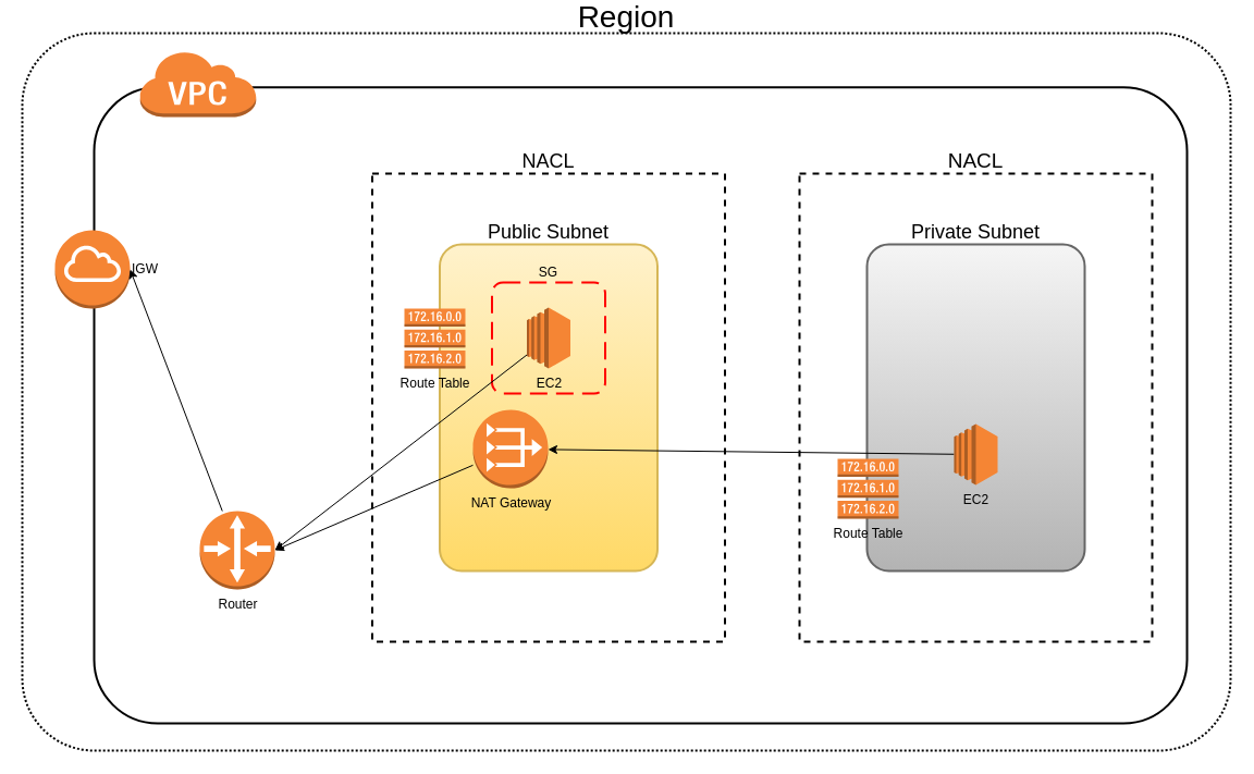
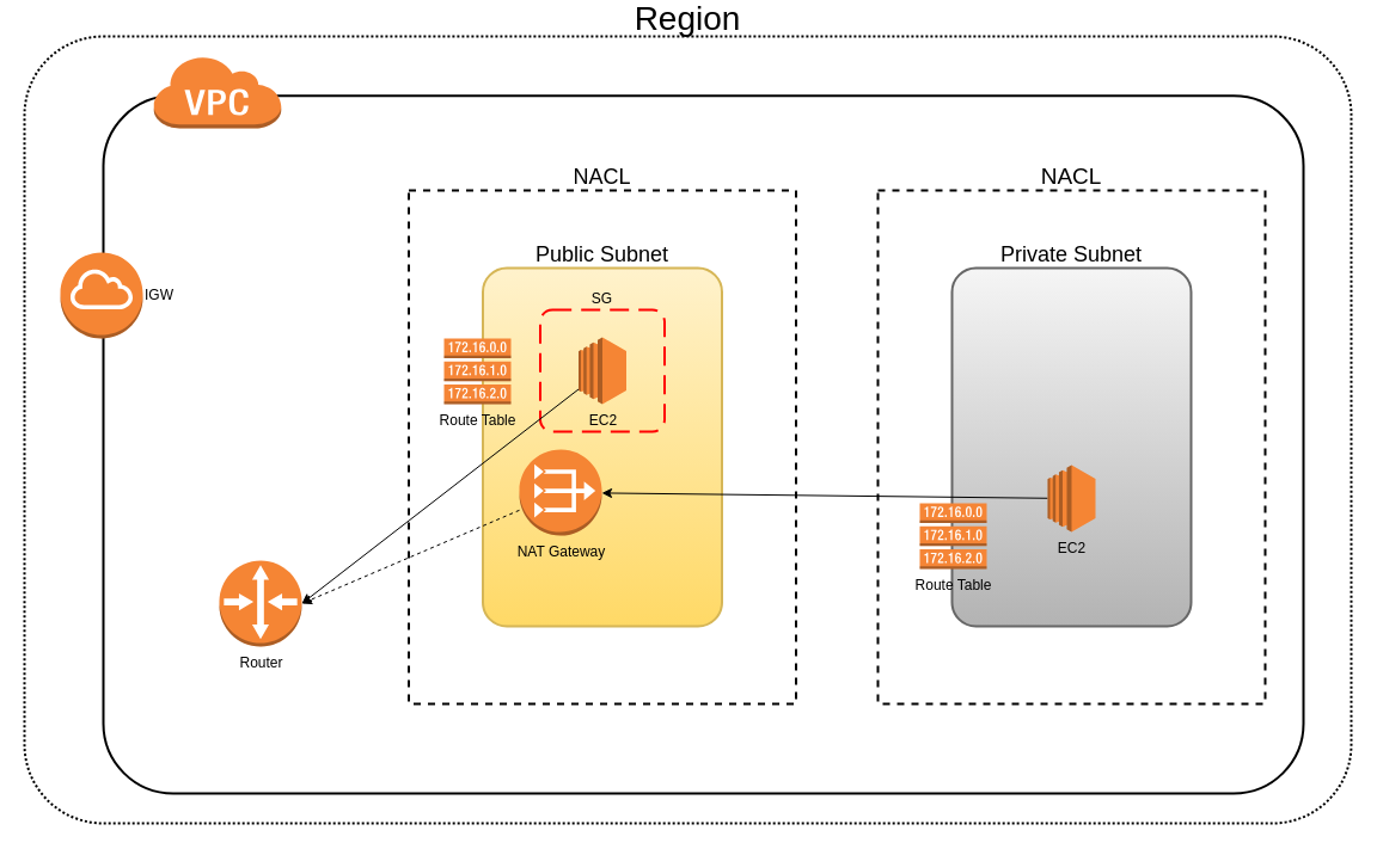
- <mxCell id="22" style="rounded=0;orthogonalLoop=1;jettySize=auto;html=1;entryX=1;entryY=0.5;entryDx=0;entryDy=0;entryPerimeter=0;fontSize=28;" edge="1" parent="1" source="7" target="21"><mxGeometry relative="1" as="geometry" /></mxCell>
- <mxCell id="19" style="edgeStyle=none;rounded=0;orthogonalLoop=1;jettySize=auto;html=1;entryX=1;entryY=0.5;entryDx=0;entryDy=0;entryPerimeter=0;fontSize=28;" edge="1" parent="1" source="20" target="7"><mxGeometry relative="1" as="geometry" /></mxCell>
+ <mxCell id="19" style="edgeStyle=none;rounded=0;orthogonalLoop=1;jettySize=auto;html=1;entryX=1;entryY=0.5;entryDx=0;entryDy=0;entryPerimeter=0;fontSize=28;dashed=1;" edge="1" parent="1" source="20" target="7"><mxGeometry relative="1" as="geometry" /></mxCell>
